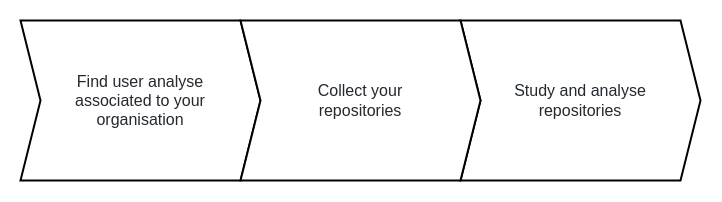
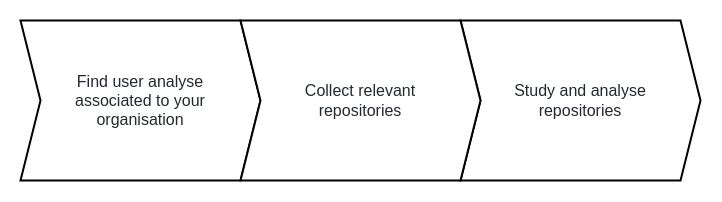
- <mxCell id="4" value="&lt;span style=&quot;color: rgb(36 , 41 , 47) ; font-family: , &amp;#34;system-ui&amp;#34; , &amp;#34;segoe ui&amp;#34; , &amp;#34;helvetica&amp;#34; , &amp;#34;arial&amp;#34; , sans-serif , &amp;#34;apple color emoji&amp;#34; , &amp;#34;segoe ui emoji&amp;#34; ; font-size: 16px ; background-color: rgb(255 , 255 , 255)&quot;&gt;Collect your &lt;br&gt;repositories&lt;/span&gt;" style="shape=step;perimeter=stepPerimeter;whiteSpace=wrap;html=1;fixedSize=1;strokeWidth=2;" vertex="1" parent="1"><mxGeometry x="240" y="20" width="240" height="160" as="geometry" /></mxCell>
+ <mxCell id="4" value="&lt;span style=&quot;color: rgb(36 , 41 , 47) ; font-family: , &amp;#34;system-ui&amp;#34; , &amp;#34;segoe ui&amp;#34; , &amp;#34;helvetica&amp;#34; , &amp;#34;arial&amp;#34; , sans-serif , &amp;#34;apple color emoji&amp;#34; , &amp;#34;segoe ui emoji&amp;#34; ; font-size: 16px ; background-color: rgb(255 , 255 , 255)&quot;&gt;Collect relevant &lt;br&gt;repositories&lt;/span&gt;" style="shape=step;perimeter=stepPerimeter;whiteSpace=wrap;html=1;fixedSize=1;strokeWidth=2;" vertex="1" parent="1"><mxGeometry x="240" y="20" width="240" height="160" as="geometry" /></mxCell>
